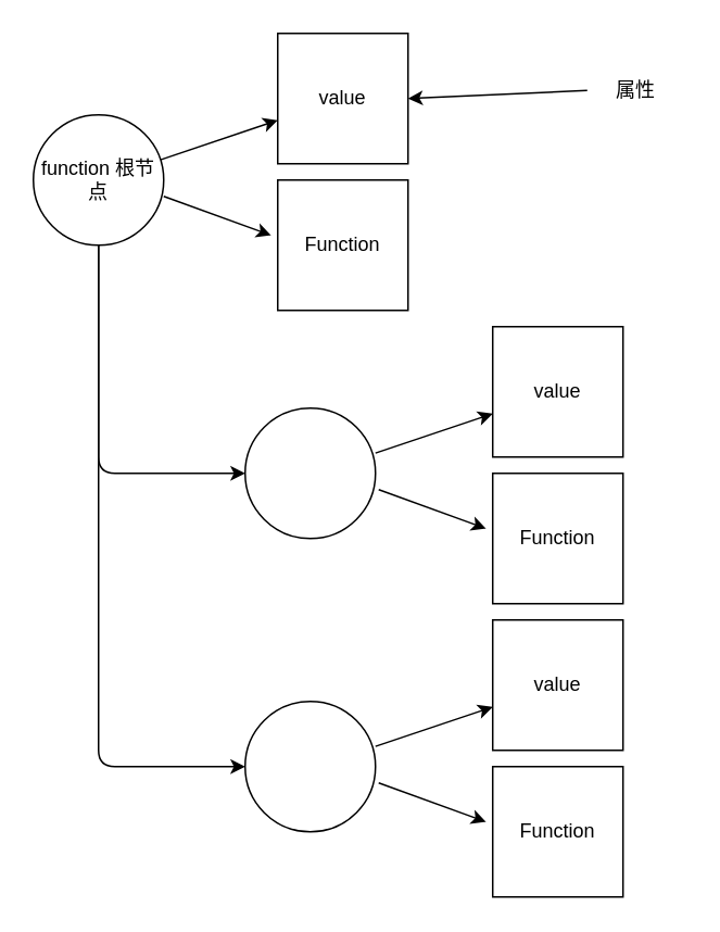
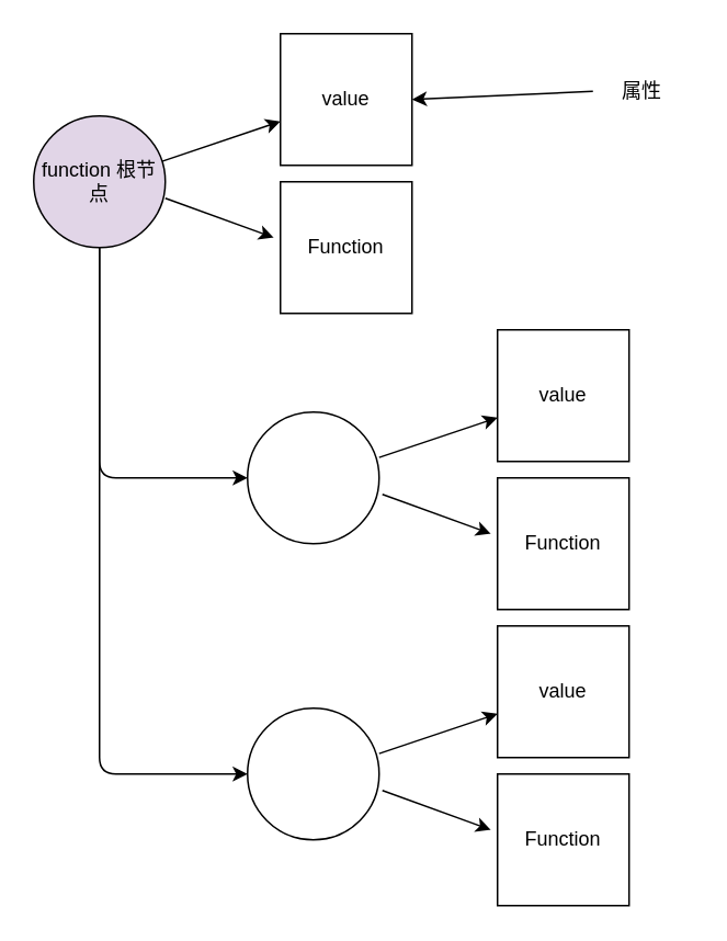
- <mxCell id="5" value="function 根节点" style="ellipse;whiteSpace=wrap;html=1;aspect=fixed;" parent="1" vertex="1"><mxGeometry x="20" y="70" width="80" height="80" as="geometry" /></mxCell>
+ <mxCell id="5" value="function 根节点" style="ellipse;whiteSpace=wrap;html=1;aspect=fixed;fillColor=#e1d5e7;" parent="1" vertex="1"><mxGeometry x="20" y="70" width="80" height="80" as="geometry" /></mxCell>
